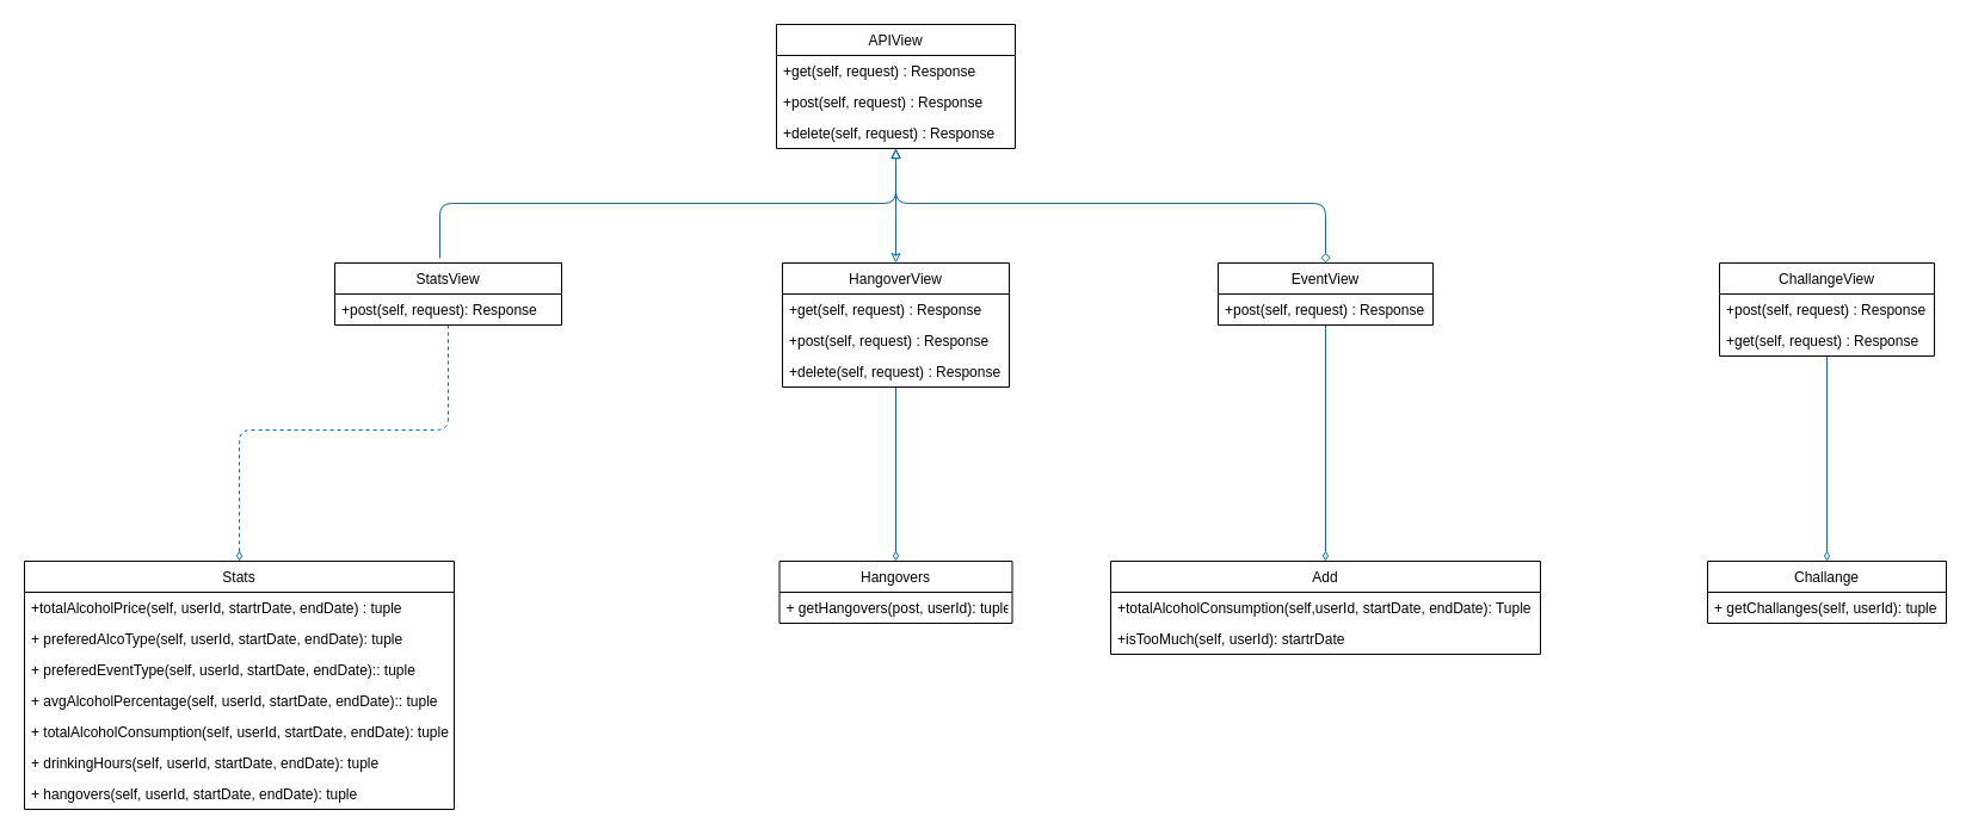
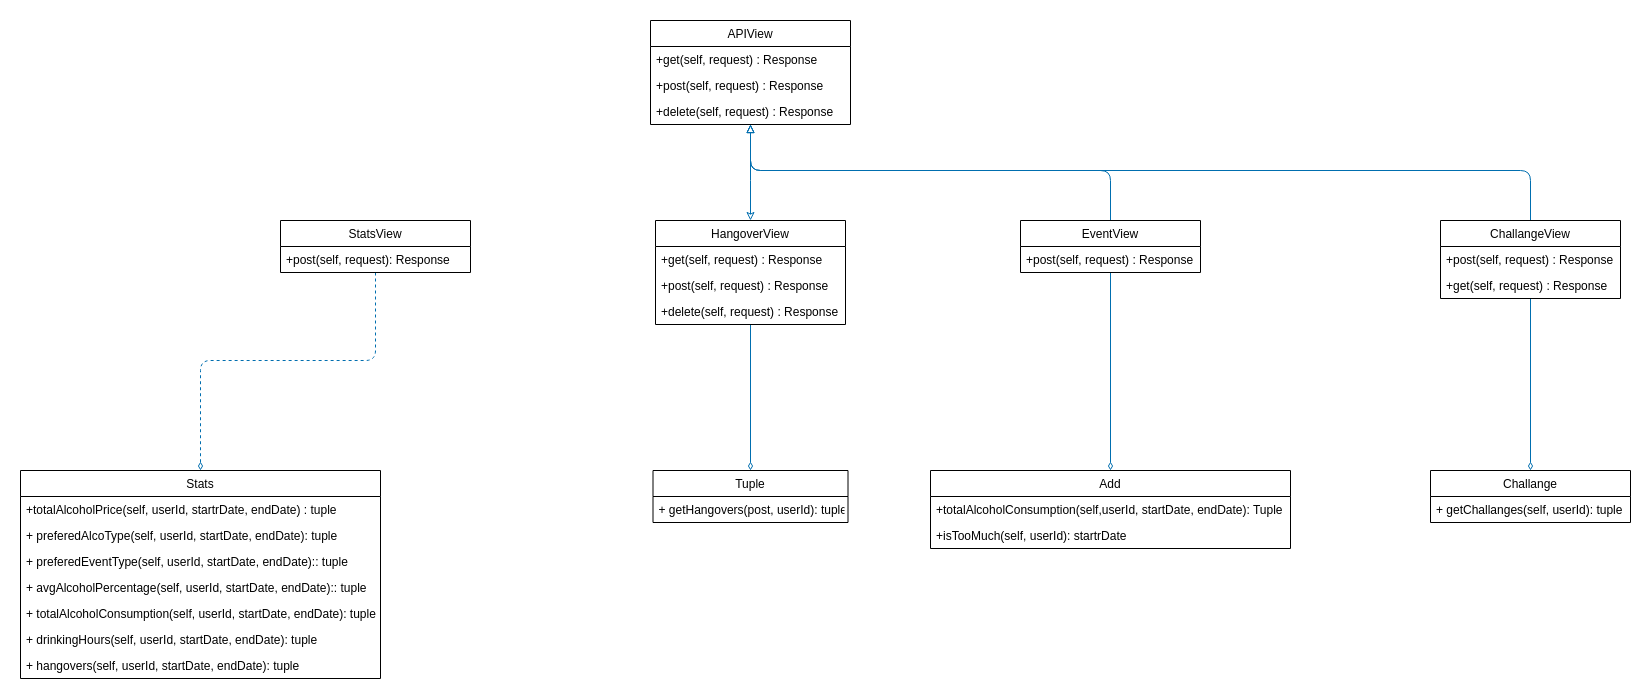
- <mxCell id="2" style="edgeStyle=none;html=1;fontColor=#000000;fillColor=#1ba1e2;strokeColor=#006EAF;entryX=0.463;entryY=-0.077;entryDx=0;entryDy=0;entryPerimeter=0;endArrow=none;endFill=0;startArrow=block;startFill=0;" edge="1" parent="1" source="6" target="11"><mxGeometry relative="1" as="geometry"><mxPoint x="570" y="210" as="targetPoint" /><Array as="points"><mxPoint x="750" y="170" /><mxPoint x="368" y="170" /></Array></mxGeometry></mxCell>
+ <mxCell id="5" style="edgeStyle=none;html=1;entryX=0.5;entryY=0;entryDx=0;entryDy=0;fontColor=#000000;startArrow=block;startFill=0;endArrow=none;endFill=0;fillColor=#1ba1e2;strokeColor=#006EAF;" edge="1" parent="1" source="6" target="22"><mxGeometry relative="1" as="geometry"><Array as="points"><mxPoint x="750" y="170" /><mxPoint x="1530" y="170" /></Array></mxGeometry></mxCell>
- <mxCell id="4" style="edgeStyle=none;html=1;entryX=0.5;entryY=0;entryDx=0;entryDy=0;fontColor=#000000;startArrow=block;startFill=0;endArrow=diamond;endFill=0;fillColor=#1ba1e2;strokeColor=#006EAF;" edge="1" parent="1" source="6" target="19"><mxGeometry relative="1" as="geometry"><Array as="points"><mxPoint x="750" y="170" /><mxPoint x="1110" y="170" /></Array></mxGeometry></mxCell>
+ <mxCell id="4" style="edgeStyle=none;html=1;entryX=0.5;entryY=0;entryDx=0;entryDy=0;fontColor=#000000;startArrow=block;startFill=0;endArrow=none;endFill=0;fillColor=#1ba1e2;strokeColor=#006EAF;" edge="1" parent="1" source="6" target="19"><mxGeometry relative="1" as="geometry"><Array as="points"><mxPoint x="750" y="170" /><mxPoint x="1110" y="170" /></Array></mxGeometry></mxCell>
- <mxCell id="36" value="Hangovers" style="swimlane;fontStyle=0;childLayout=stackLayout;horizontal=1;startSize=26;fillColor=none;horizontalStack=0;resizeParent=1;resizeParentMax=0;resizeLast=0;collapsible=1;marginBottom=0;strokeColor=#000000;fontColor=#000000;" vertex="1" parent="1"><mxGeometry x="652.5" y="470" width="195" height="52" as="geometry" /></mxCell>
+ <mxCell id="36" value="Tuple" style="swimlane;fontStyle=0;childLayout=stackLayout;horizontal=1;startSize=26;fillColor=none;horizontalStack=0;resizeParent=1;resizeParentMax=0;resizeLast=0;collapsible=1;marginBottom=0;strokeColor=#000000;fontColor=#000000;" vertex="1" parent="1"><mxGeometry x="652.5" y="470" width="195" height="52" as="geometry" /></mxCell>
